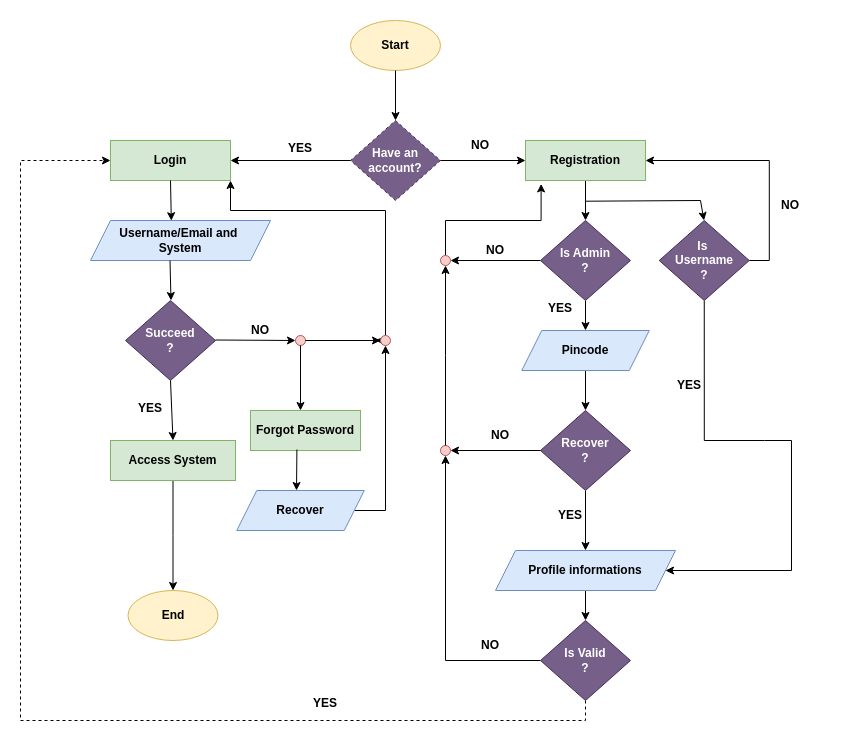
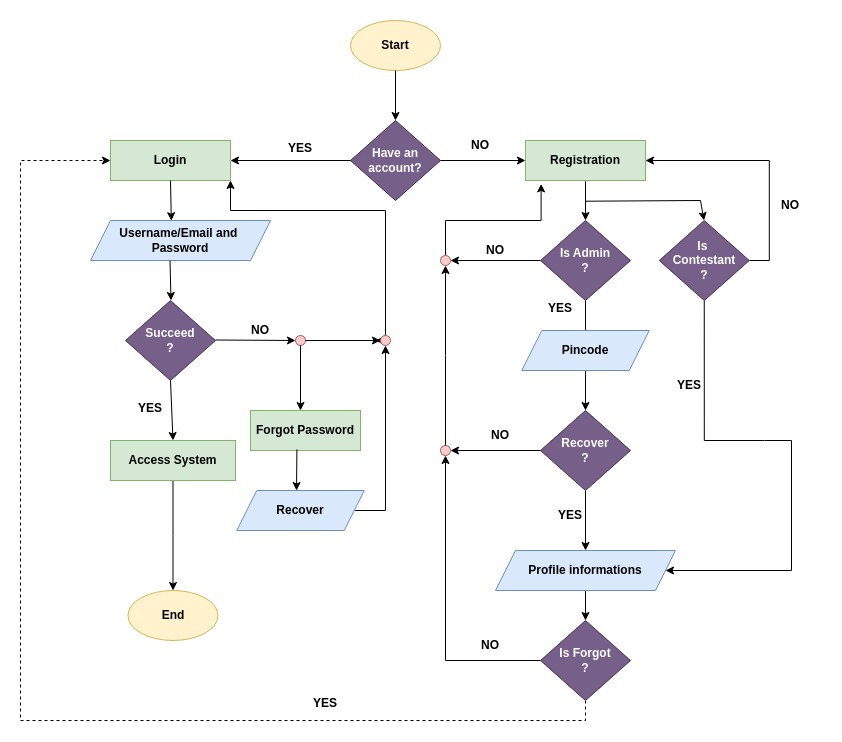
- <mxCell id="3" value="&lt;b&gt;Have an account?&lt;/b&gt;" style="rhombus;whiteSpace=wrap;html=1;fillColor=#76608a;strokeColor=#432D57;fontColor=#ffffff;dashed=1;" parent="1" vertex="1"><mxGeometry x="350" y="120" width="90" height="80" as="geometry" /></mxCell>
+ <mxCell id="3" value="&lt;b&gt;Have an account?&lt;/b&gt;" style="rhombus;whiteSpace=wrap;html=1;fillColor=#76608a;strokeColor=#432D57;fontColor=#ffffff;" parent="1" vertex="1"><mxGeometry x="350" y="120" width="90" height="80" as="geometry" /></mxCell>
- <mxCell id="10" value="&lt;b&gt;Username/Email and&amp;nbsp;&lt;/b&gt;&lt;div&gt;&lt;b&gt;System&lt;/b&gt;&lt;/div&gt;" style="shape=parallelogram;perimeter=parallelogramPerimeter;whiteSpace=wrap;html=1;fixedSize=1;fillColor=#dae8fc;strokeColor=#6c8ebf;" parent="1" vertex="1"><mxGeometry x="90" y="220" width="180" height="40" as="geometry" /></mxCell>
+ <mxCell id="10" value="&lt;b&gt;Username/Email and&amp;nbsp;&lt;/b&gt;&lt;div&gt;&lt;b&gt;Password&lt;/b&gt;&lt;/div&gt;" style="shape=parallelogram;perimeter=parallelogramPerimeter;whiteSpace=wrap;html=1;fixedSize=1;fillColor=#dae8fc;strokeColor=#6c8ebf;" parent="1" vertex="1"><mxGeometry x="90" y="220" width="180" height="40" as="geometry" /></mxCell>
- <mxCell id="37" value="&lt;b&gt;Is&amp;nbsp;&lt;/b&gt;&lt;div&gt;&lt;b&gt;Username&lt;/b&gt;&lt;div&gt;&lt;b&gt;?&lt;/b&gt;&lt;/div&gt;&lt;/div&gt;" style="rhombus;whiteSpace=wrap;html=1;fillColor=#76608a;strokeColor=#432D57;fontColor=#ffffff;" parent="1" vertex="1"><mxGeometry x="658.75" y="220" width="90" height="80" as="geometry" /></mxCell>
+ <mxCell id="37" value="&lt;b&gt;Is&amp;nbsp;&lt;/b&gt;&lt;div&gt;&lt;b&gt;Contestant&lt;/b&gt;&lt;div&gt;&lt;b&gt;?&lt;/b&gt;&lt;/div&gt;&lt;/div&gt;" style="rhombus;whiteSpace=wrap;html=1;fillColor=#76608a;strokeColor=#432D57;fontColor=#ffffff;" parent="1" vertex="1"><mxGeometry x="658.75" y="220" width="90" height="80" as="geometry" /></mxCell>
- <mxCell id="33" style="edgeStyle=orthogonalEdgeStyle;rounded=0;orthogonalLoop=1;jettySize=auto;html=1;exitX=0.5;exitY=1;exitDx=0;exitDy=0;entryX=0.5;entryY=0;entryDx=0;entryDy=0;" parent="1" source="34" target="39" edge="1"><mxGeometry relative="1" as="geometry" /></mxCell>
+ <mxCell id="33" style="edgeStyle=orthogonalEdgeStyle;rounded=0;orthogonalLoop=1;jettySize=auto;html=1;exitX=0.5;exitY=1;exitDx=0;exitDy=0;entryX=0.5;entryY=0;entryDx=0;entryDy=0;endArrow=none;" parent="1" source="34" target="39" edge="1"><mxGeometry relative="1" as="geometry" /></mxCell>
- <mxCell id="46" value="&lt;b&gt;Is Valid&lt;/b&gt;&lt;div&gt;&lt;b&gt;?&lt;/b&gt;&lt;/div&gt;" style="rhombus;whiteSpace=wrap;html=1;fillColor=#76608a;strokeColor=#432D57;fontColor=#ffffff;" parent="1" vertex="1"><mxGeometry x="540" y="620" width="90" height="80" as="geometry" /></mxCell>
+ <mxCell id="46" value="&lt;b&gt;Is Forgot&lt;/b&gt;&lt;div&gt;&lt;b&gt;?&lt;/b&gt;&lt;/div&gt;" style="rhombus;whiteSpace=wrap;html=1;fillColor=#76608a;strokeColor=#432D57;fontColor=#ffffff;" parent="1" vertex="1"><mxGeometry x="540" y="620" width="90" height="80" as="geometry" /></mxCell>
